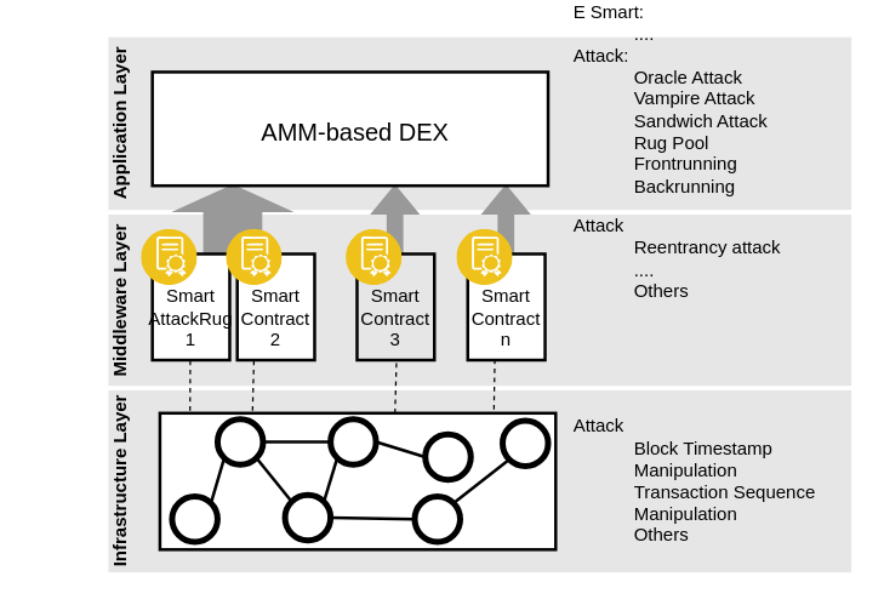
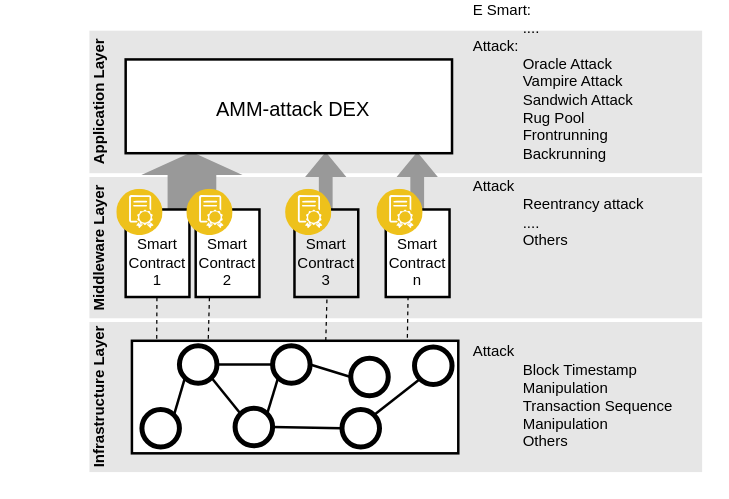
- <mxCell id="13" value="&lt;font style=&quot;font-size: 16px&quot;&gt;AMM-based DEX&lt;/font&gt;" style="text;html=1;strokeColor=none;fillColor=none;align=center;verticalAlign=middle;whiteSpace=wrap;rounded=0;" vertex="1" parent="1"><mxGeometry x="156" y="73" width="155.5" height="20" as="geometry" /></mxCell>
+ <mxCell id="13" value="&lt;font style=&quot;font-size: 16px&quot;&gt;AMM-attack DEX&lt;/font&gt;" style="text;html=1;strokeColor=none;fillColor=none;align=center;verticalAlign=middle;whiteSpace=wrap;rounded=0;" vertex="1" parent="1"><mxGeometry x="156" y="73" width="155.5" height="20" as="geometry" /></mxCell>
- <mxCell id="8" value="&lt;br&gt;Smart&lt;br&gt;AttackRug&lt;br&gt;1" style="rounded=0;whiteSpace=wrap;html=1;strokeWidth=2;" vertex="1" parent="1"><mxGeometry x="100" y="163" width="51" height="70" as="geometry" /></mxCell>
+ <mxCell id="8" value="&lt;br&gt;Smart&lt;br&gt;Contract&lt;br&gt;1" style="rounded=0;whiteSpace=wrap;html=1;strokeWidth=2;" vertex="1" parent="1"><mxGeometry x="100" y="163" width="51" height="70" as="geometry" /></mxCell>
